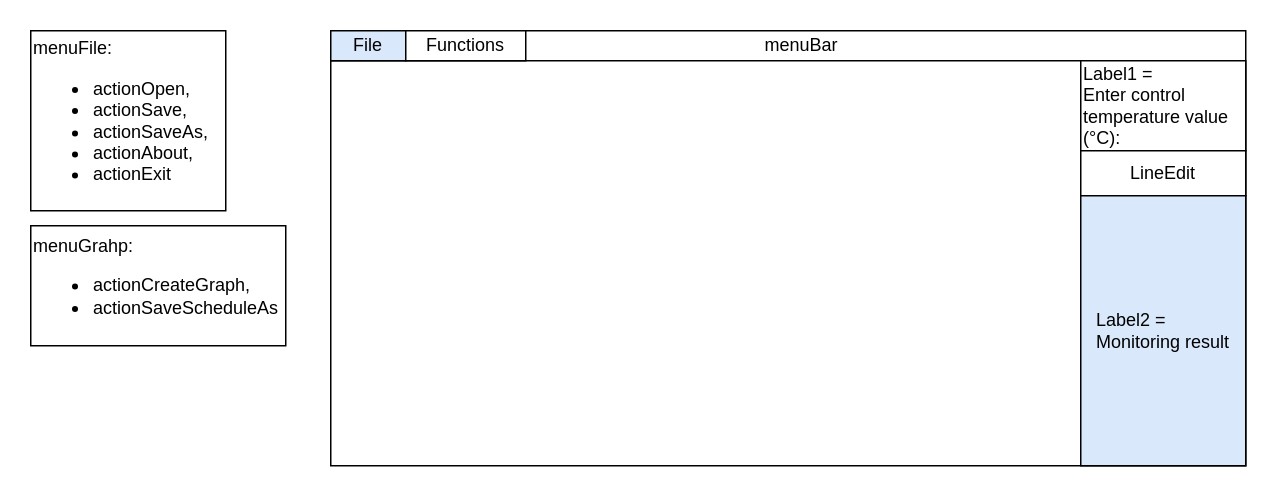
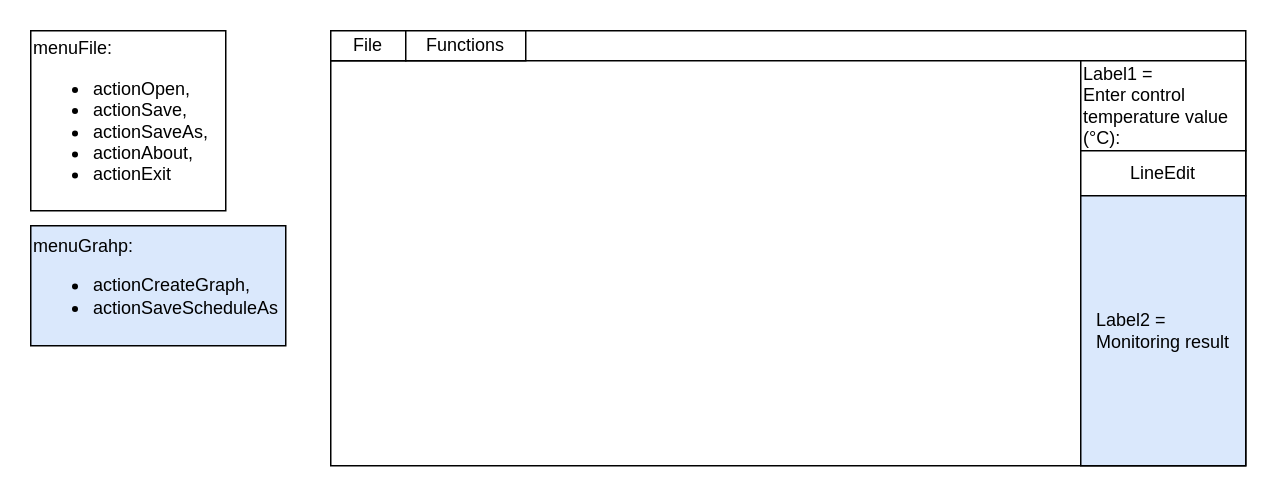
- <mxCell id="3" value="File" style="rounded=0;whiteSpace=wrap;html=1;fillColor=#dae8fc;" vertex="1" parent="1"><mxGeometry x="220" y="20" width="50" height="20" as="geometry" /></mxCell>
+ <mxCell id="3" value="File" style="rounded=0;whiteSpace=wrap;html=1;fillColor=#ffffff;" vertex="1" parent="1"><mxGeometry x="220" y="20" width="50" height="20" as="geometry" /></mxCell>
- <mxCell id="6" value="menuBar" style="text;html=1;strokeColor=none;fillColor=none;align=center;verticalAlign=middle;whiteSpace=wrap;rounded=0;" vertex="1" parent="1"><mxGeometry x="514" y="20" width="40" height="20" as="geometry" /></mxCell>
- <mxCell id="8" value="&lt;div align=&quot;left&quot;&gt;menuGrahp:&lt;/div&gt;&lt;div align=&quot;left&quot;&gt;&lt;ul&gt;&lt;li&gt;actionCreateGraph,&lt;/li&gt;&lt;li&gt;actionSaveScheduleAs&lt;/li&gt;&lt;/ul&gt;&lt;/div&gt;" style="rounded=0;whiteSpace=wrap;html=1;fillColor=#ffffff;align=left;" vertex="1" parent="1"><mxGeometry x="20" y="150" width="170" height="80" as="geometry" /></mxCell>
+ <mxCell id="8" value="&lt;div align=&quot;left&quot;&gt;menuGrahp:&lt;/div&gt;&lt;div align=&quot;left&quot;&gt;&lt;ul&gt;&lt;li&gt;actionCreateGraph,&lt;/li&gt;&lt;li&gt;actionSaveScheduleAs&lt;/li&gt;&lt;/ul&gt;&lt;/div&gt;" style="rounded=0;whiteSpace=wrap;html=1;fillColor=#dae8fc;align=left;" vertex="1" parent="1"><mxGeometry x="20" y="150" width="170" height="80" as="geometry" /></mxCell>
